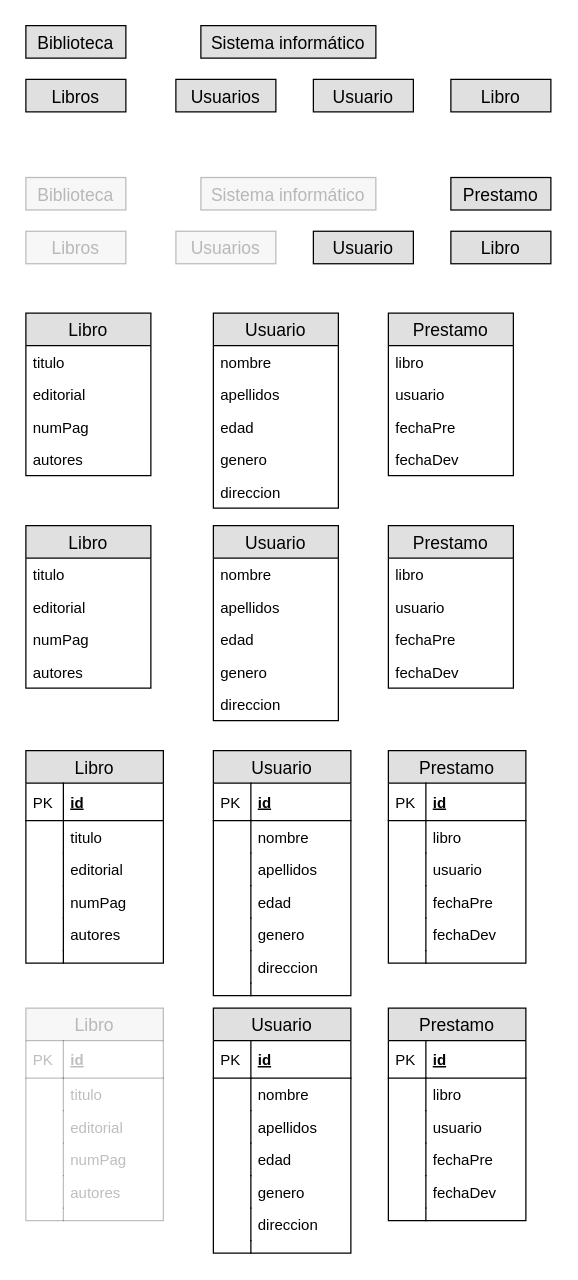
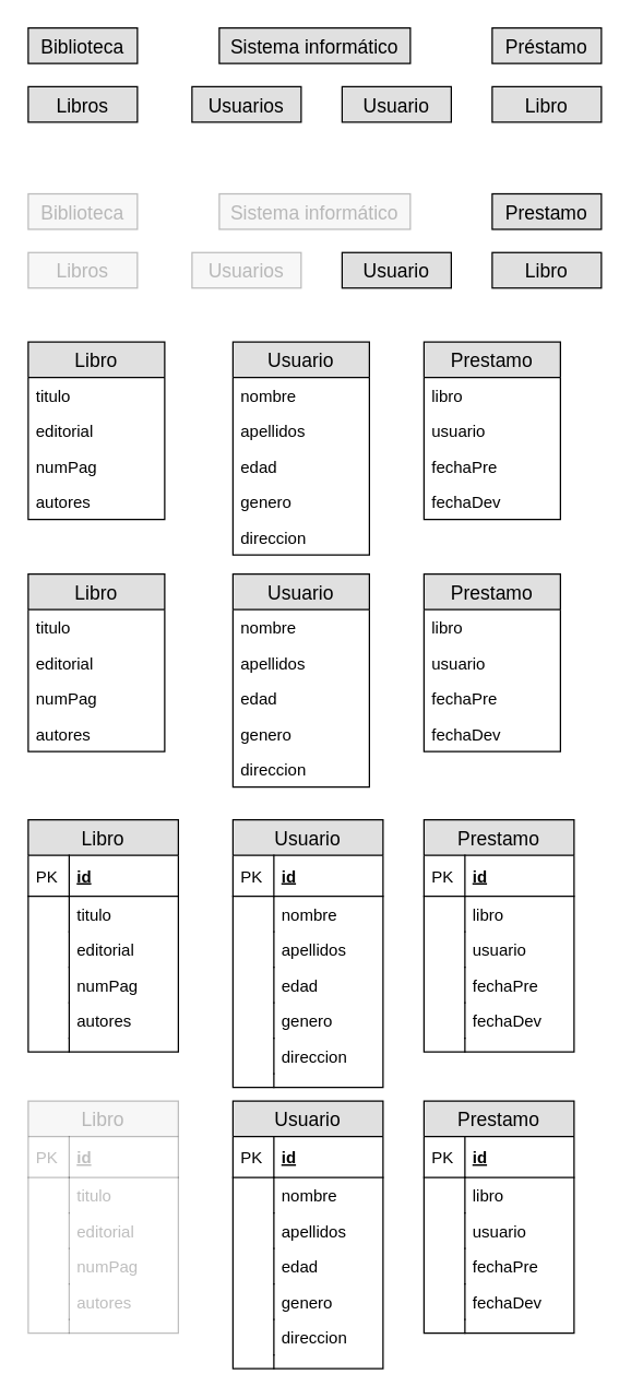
+ <mxCell id="2" value="Préstamo" style="text;align=center;verticalAlign=middle;spacingLeft=4;spacingRight=4;strokeColor=#000000;fillColor=#e0e0e0;rotatable=0;points=[[0,0.5],[1,0.5]];portConstraint=eastwest;fontSize=14;" parent="1" vertex="1"><mxGeometry x="360" y="20" width="80" height="26" as="geometry" /></mxCell>
